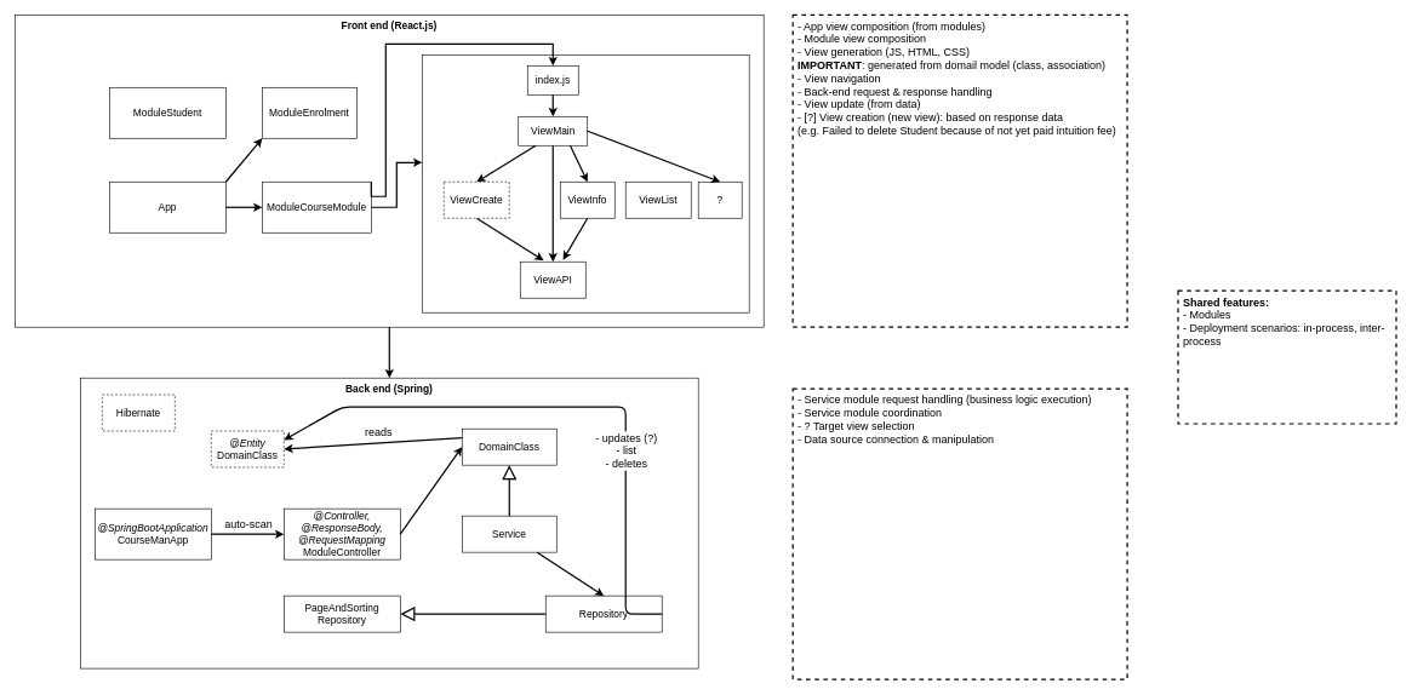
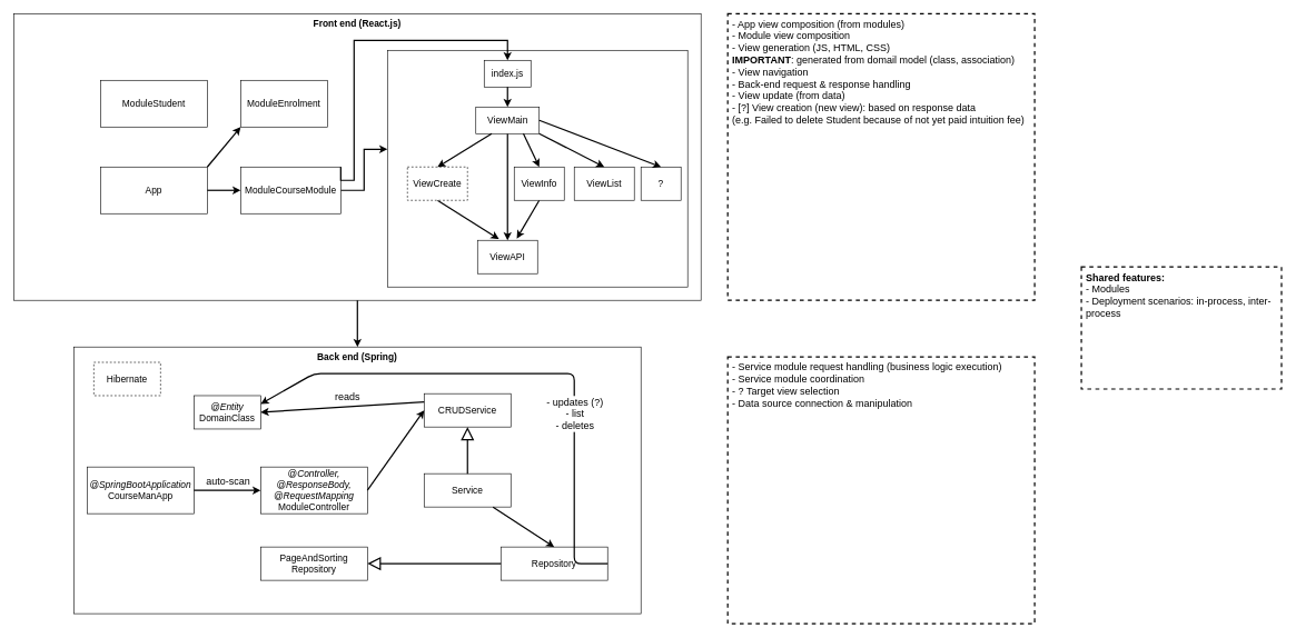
+ <mxCell id="47" value="" style="endArrow=classic;html=1;fontSize=14;exitX=1;exitY=1;exitDx=0;exitDy=0;entryX=0.5;entryY=0;entryDx=0;entryDy=0;strokeWidth=2;" parent="1" source="15" target="46" edge="1"><mxGeometry x="520" y="185" width="50" height="50" as="geometry"><mxPoint x="793.75" y="220" as="sourcePoint" /><mxPoint x="827.5" y="260" as="targetPoint" /></mxGeometry></mxCell>
- <mxCell id="31" value="DomainClass" style="whiteSpace=wrap;html=1;fontSize=14;verticalAlign=middle;fontStyle=0" parent="1" vertex="1"><mxGeometry x="635" y="590" width="130" height="50" as="geometry" /></mxCell>
+ <mxCell id="31" value="CRUDService" style="whiteSpace=wrap;html=1;fontSize=14;verticalAlign=middle;fontStyle=0" parent="1" vertex="1"><mxGeometry x="635" y="590" width="130" height="50" as="geometry" /></mxCell>
- <mxCell id="40" value="&lt;div&gt;&lt;i&gt;@Entity&lt;/i&gt;&lt;br&gt;&lt;/div&gt;&lt;div&gt;DomainClass&lt;/div&gt;" style="whiteSpace=wrap;html=1;fontSize=14;verticalAlign=middle;fontStyle=0;dashed=1;" parent="1" vertex="1"><mxGeometry x="290" y="593" width="100" height="50" as="geometry" /></mxCell>
+ <mxCell id="40" value="&lt;div&gt;&lt;i&gt;@Entity&lt;/i&gt;&lt;br&gt;&lt;/div&gt;&lt;div&gt;DomainClass&lt;/div&gt;" style="whiteSpace=wrap;html=1;fontSize=14;verticalAlign=middle;fontStyle=0" parent="1" vertex="1"><mxGeometry x="290" y="593" width="100" height="50" as="geometry" /></mxCell>
